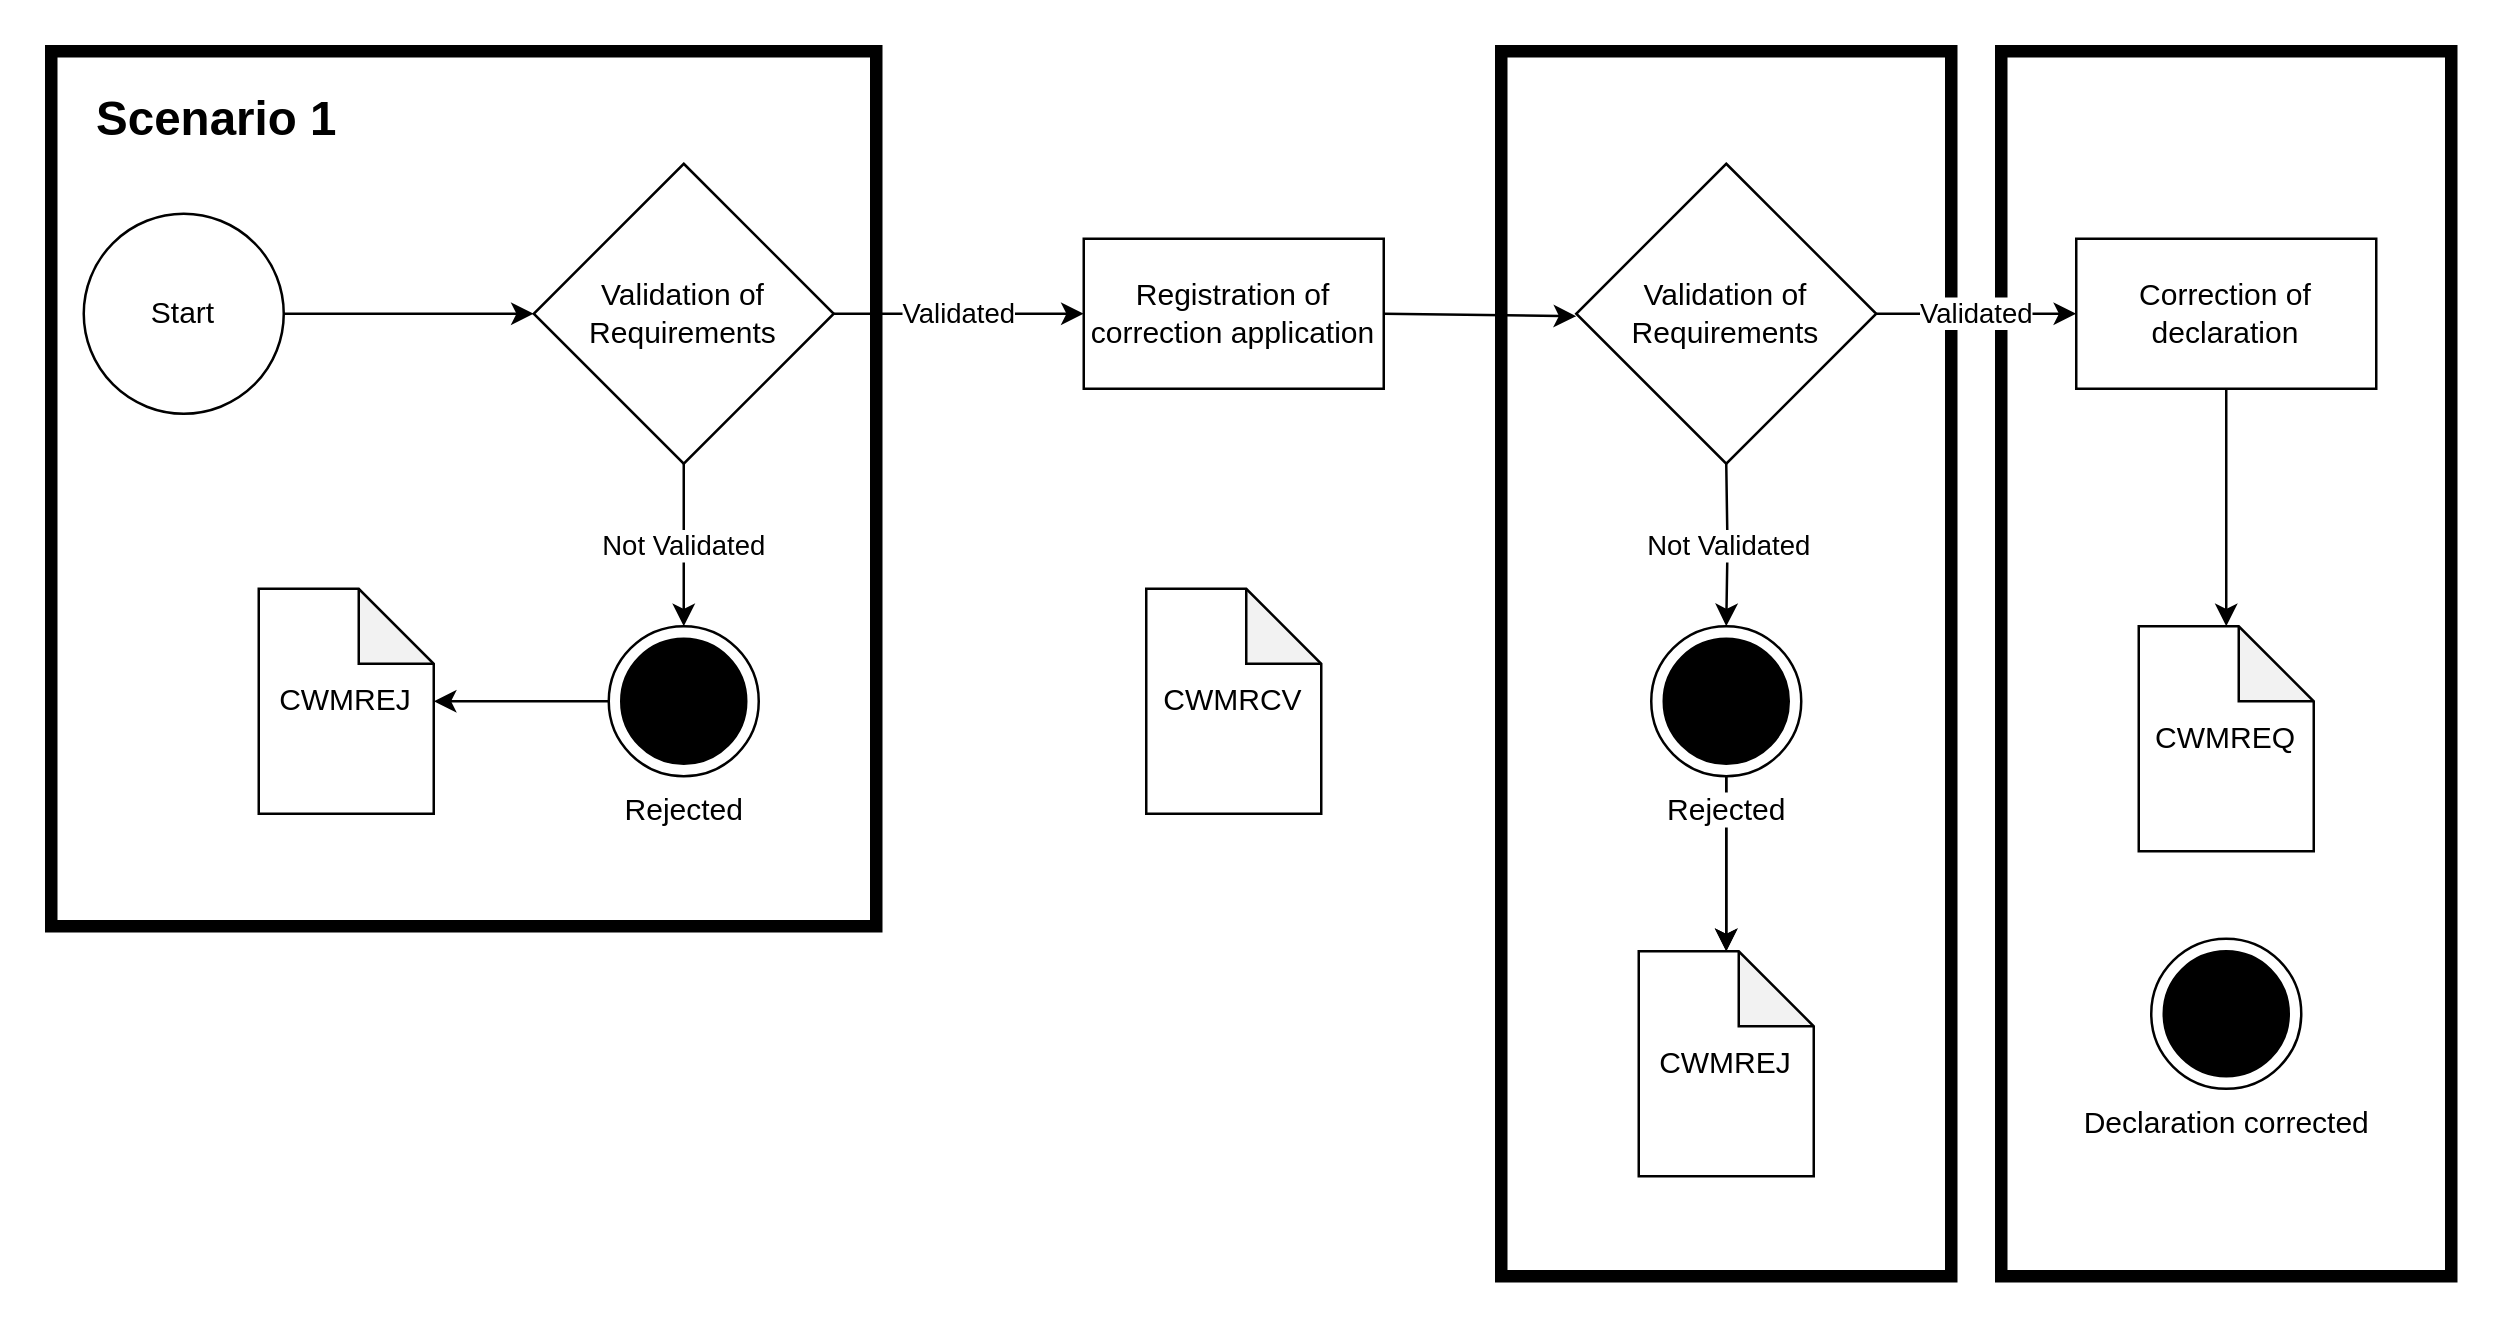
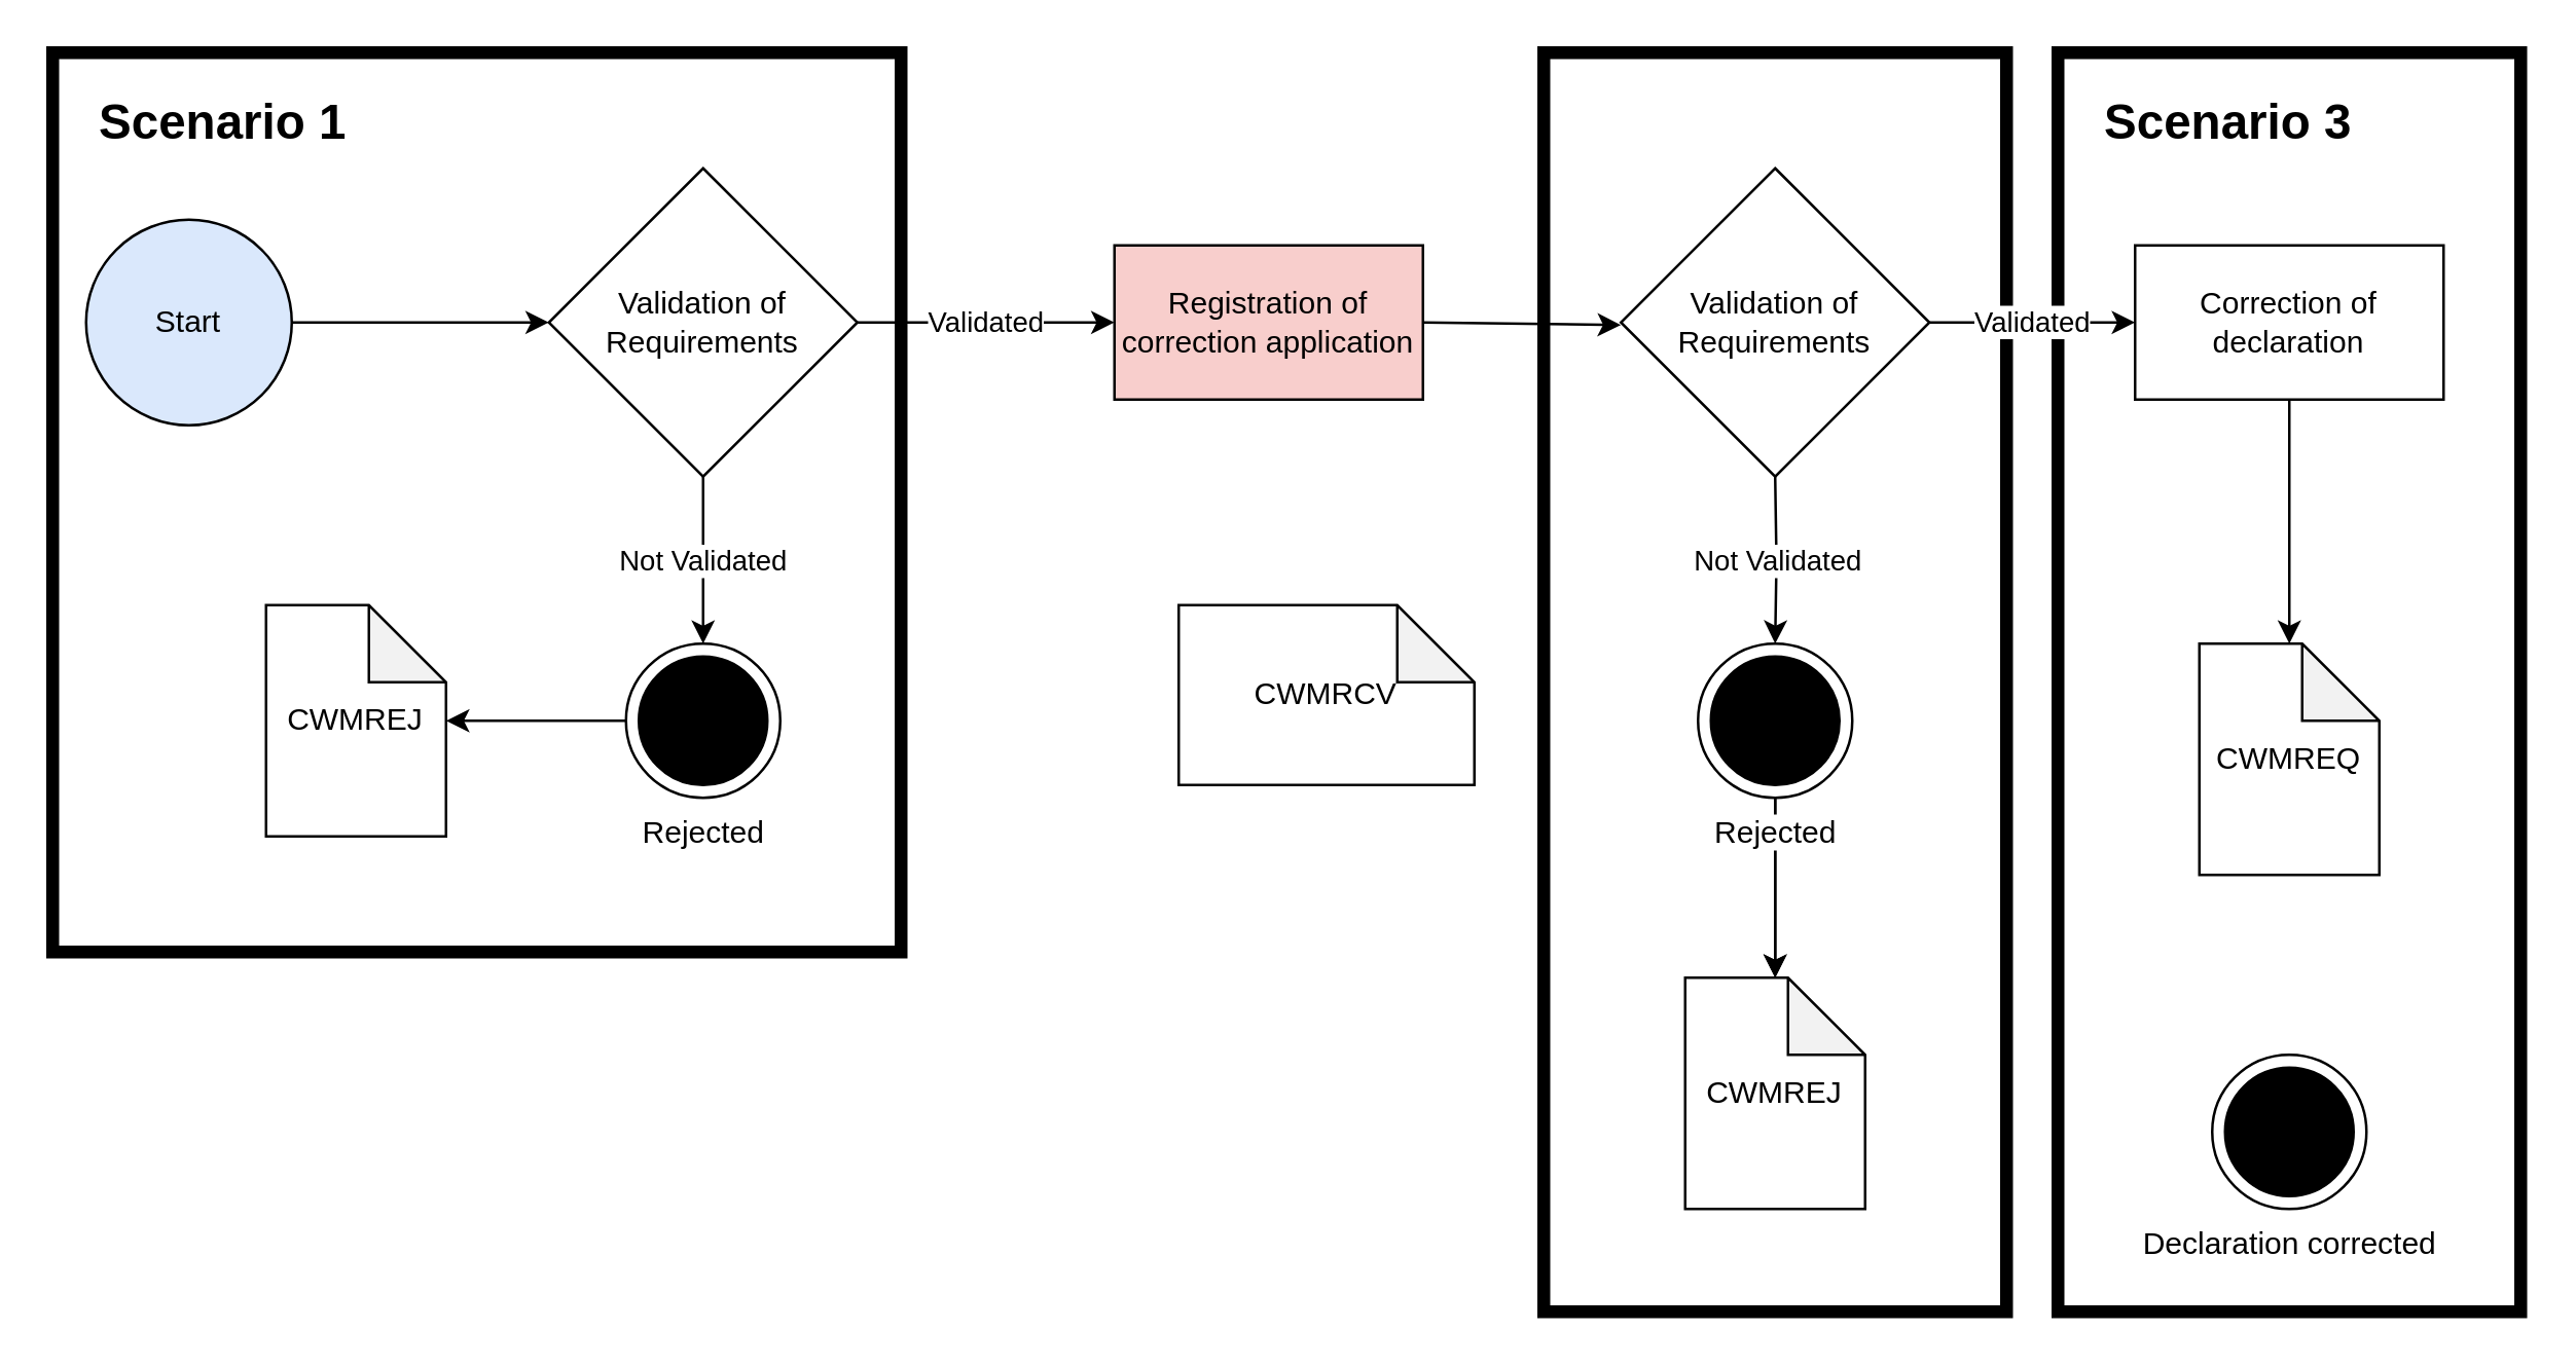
+ <mxCell id="28" value="&lt;span style=&quot;font-size: 19px&quot;&gt;&lt;b&gt;Scenario 3&lt;br&gt;&lt;/b&gt;&lt;/span&gt;" style="text;html=1;strokeColor=none;fillColor=none;align=center;verticalAlign=middle;whiteSpace=wrap;rounded=0;" vertex="1" parent="1"><mxGeometry x="813" y="30" width="107" height="35" as="geometry" /></mxCell>
- <mxCell id="8" value="Start" style="ellipse;whiteSpace=wrap;html=1;" parent="1" vertex="1"><mxGeometry x="33" y="85" width="80" height="80" as="geometry" /></mxCell>
+ <mxCell id="8" value="Start" style="ellipse;whiteSpace=wrap;html=1;fillColor=#dae8fc;" parent="1" vertex="1"><mxGeometry x="33" y="85" width="80" height="80" as="geometry" /></mxCell>
- <mxCell id="10" value="Registration of correction application" style="whiteSpace=wrap;html=1;" parent="1" vertex="1"><mxGeometry x="433" y="95" width="120" height="60" as="geometry" /></mxCell>
+ <mxCell id="10" value="Registration of correction application" style="whiteSpace=wrap;html=1;fillColor=#f8cecc;" parent="1" vertex="1"><mxGeometry x="433" y="95" width="120" height="60" as="geometry" /></mxCell>
- <mxCell id="6" value="CWMRCV" style="shape=note;whiteSpace=wrap;html=1;backgroundOutline=1;darkOpacity=0.05;" parent="1" vertex="1"><mxGeometry x="458" y="235" width="70" height="90" as="geometry" /></mxCell>
+ <mxCell id="6" value="CWMRCV" style="shape=note;whiteSpace=wrap;html=1;backgroundOutline=1;darkOpacity=0.05;" parent="1" vertex="1"><mxGeometry x="458" y="235" width="115" height="70" as="geometry" /></mxCell>
- <mxCell id="26" value="Declaration corrected" style="shape=mxgraph.sysml.actFinal;html=1;verticalLabelPosition=bottom;labelBackgroundColor=#ffffff;verticalAlign=top;" parent="1" vertex="1"><mxGeometry x="860" y="375" width="60" height="60" as="geometry" /></mxCell>
+ <mxCell id="26" value="Declaration corrected" style="shape=mxgraph.sysml.actFinal;html=1;verticalLabelPosition=bottom;labelBackgroundColor=#ffffff;verticalAlign=top;" parent="1" vertex="1"><mxGeometry x="860" y="410" width="60" height="60" as="geometry" /></mxCell>
